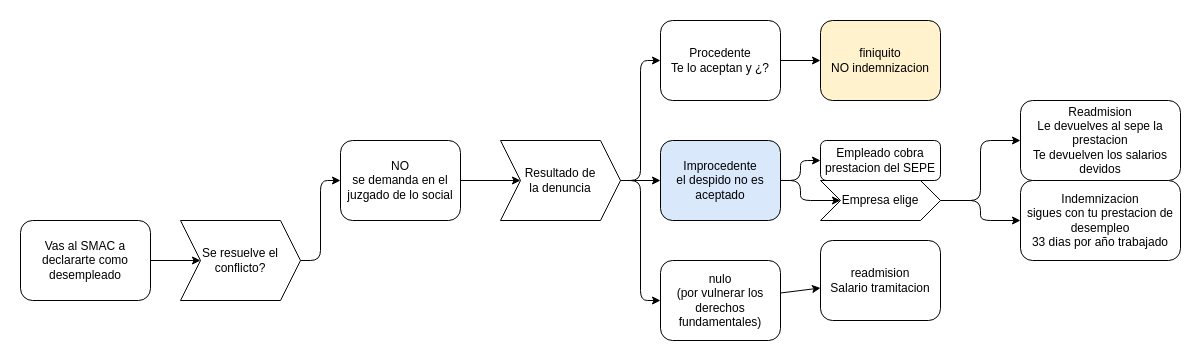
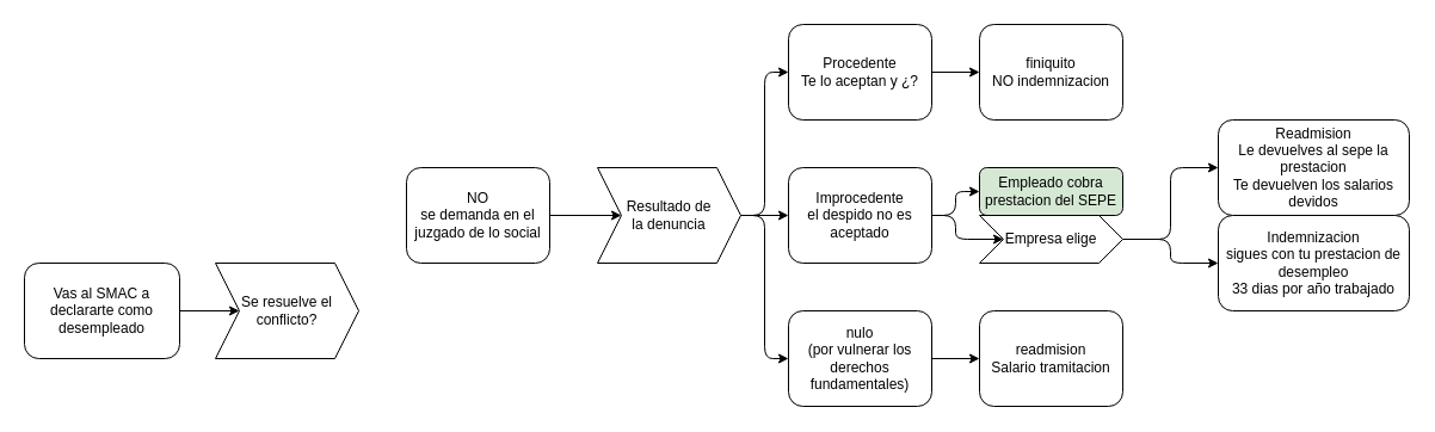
- <mxCell id="26" value="finiquito&lt;br&gt;NO indemnizacion" style="rounded=1;whiteSpace=wrap;html=1;fillColor=#fff2cc;" vertex="1" parent="1"><mxGeometry x="820" y="20" width="120" height="80" as="geometry" /></mxCell>
+ <mxCell id="26" value="finiquito&lt;br&gt;NO indemnizacion" style="rounded=1;whiteSpace=wrap;html=1;" vertex="1" parent="1"><mxGeometry x="820" y="20" width="120" height="80" as="geometry" /></mxCell>
- <mxCell id="20" value="Empleado cobra prestacion del SEPE" style="rounded=1;whiteSpace=wrap;html=1;" parent="1" vertex="1"><mxGeometry x="820" y="140" width="120" height="40" as="geometry" /></mxCell>
+ <mxCell id="20" value="Empleado cobra prestacion del SEPE" style="rounded=1;whiteSpace=wrap;html=1;fillColor=#d5e8d4;" parent="1" vertex="1"><mxGeometry x="820" y="140" width="120" height="40" as="geometry" /></mxCell>
- <mxCell id="16" value="Improcedente&lt;br&gt;el despido no es aceptado" style="rounded=1;whiteSpace=wrap;html=1;fillColor=#dae8fc;" parent="1" vertex="1"><mxGeometry x="660" y="140" width="120" height="80" as="geometry" /></mxCell>
+ <mxCell id="16" value="Improcedente&lt;br&gt;el despido no es aceptado" style="rounded=1;whiteSpace=wrap;html=1;" parent="1" vertex="1"><mxGeometry x="660" y="140" width="120" height="80" as="geometry" /></mxCell>
- <mxCell id="4" style="edgeStyle=orthogonalEdgeStyle;html=1;" parent="1" source="5" target="7" edge="1"><mxGeometry relative="1" as="geometry" /></mxCell>
- <mxCell id="19" value="readmision&lt;br&gt;Salario tramitacion" style="rounded=1;whiteSpace=wrap;html=1;" parent="1" vertex="1"><mxGeometry x="820" y="240" width="120" height="80" as="geometry" /></mxCell>
+ <mxCell id="19" value="readmision&lt;br&gt;Salario tramitacion" style="rounded=1;whiteSpace=wrap;html=1;" parent="1" vertex="1"><mxGeometry x="820" y="260" width="120" height="80" as="geometry" /></mxCell>
